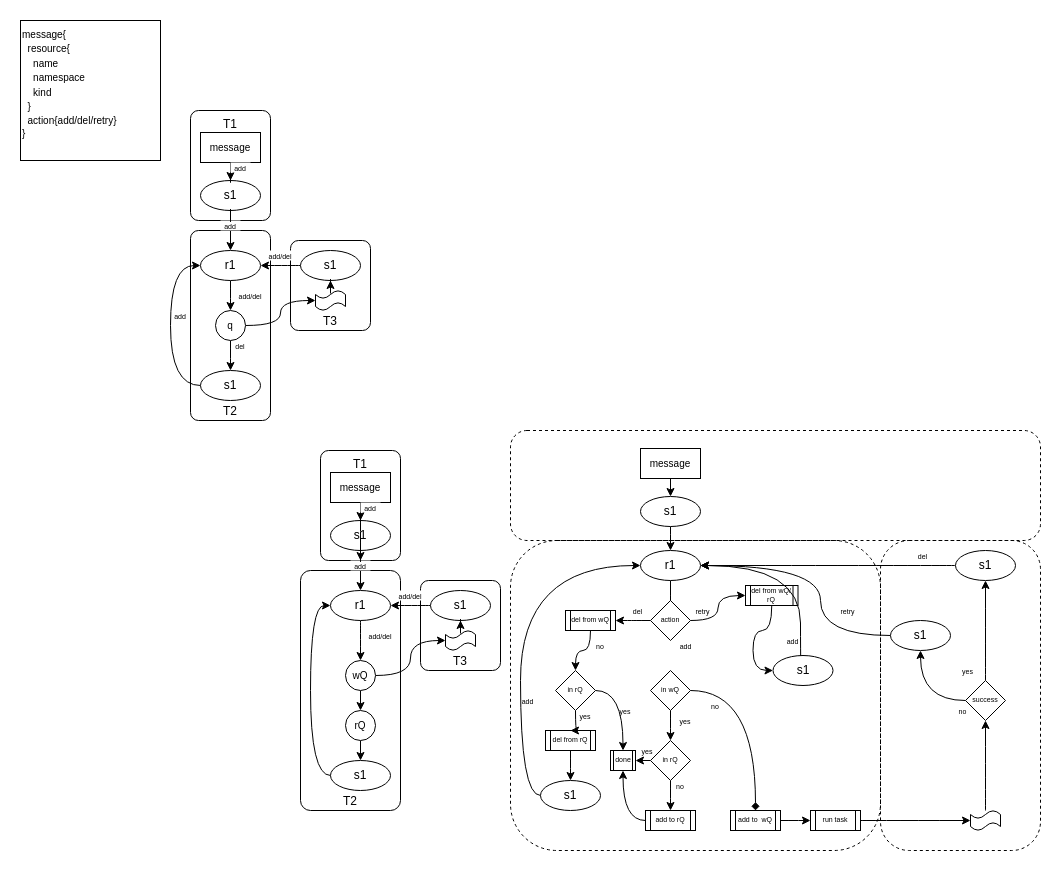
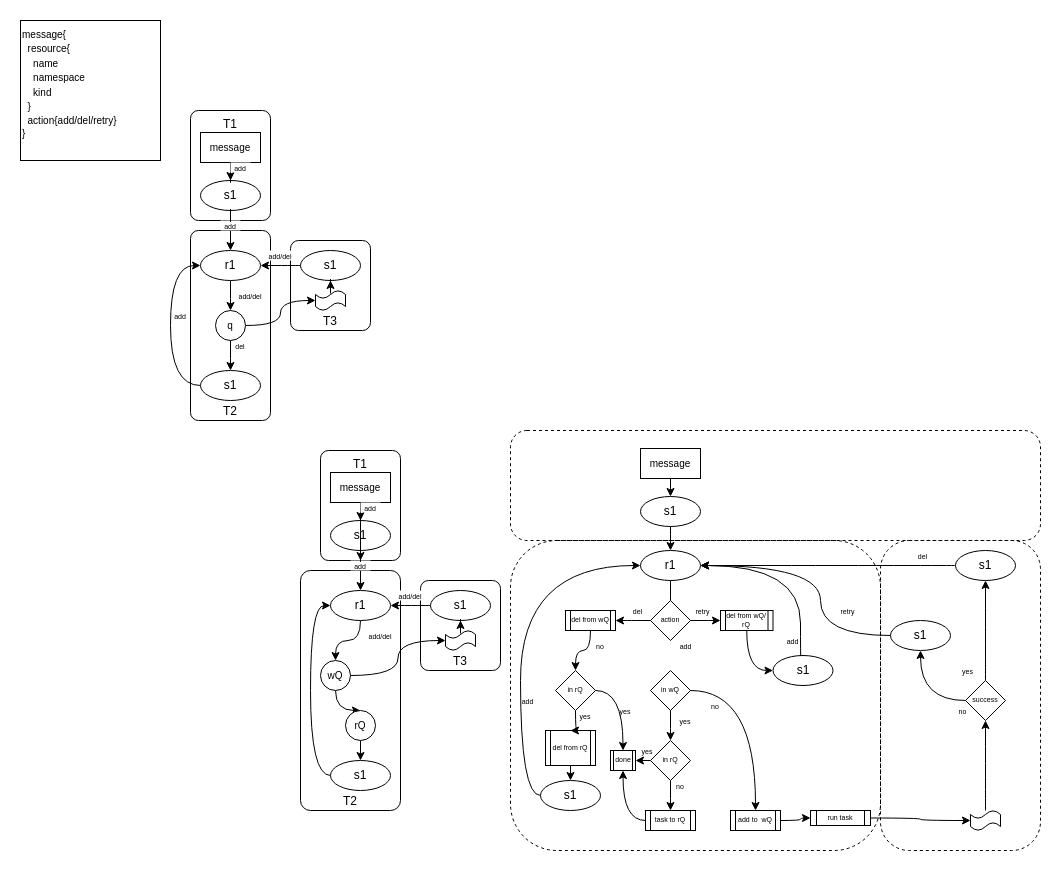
- <mxCell id="114" value="del from wQ/&lt;br&gt;rQ" style="shape=process;whiteSpace=wrap;html=1;backgroundOutline=1;fontSize=7;fillColor=none;" vertex="1" parent="1"><mxGeometry x="745" y="585" width="52.5" height="20" as="geometry" /></mxCell>
+ <mxCell id="114" value="del from wQ/&lt;br&gt;rQ" style="shape=process;whiteSpace=wrap;html=1;backgroundOutline=1;fontSize=7;fillColor=none;" vertex="1" parent="1"><mxGeometry x="720" y="610" width="52.5" height="20" as="geometry" /></mxCell>
- <mxCell id="43" value="wQ" style="ellipse;whiteSpace=wrap;html=1;aspect=fixed;fontSize=10;" parent="1" vertex="1"><mxGeometry x="345" y="660" width="30" height="30" as="geometry" /></mxCell>
+ <mxCell id="43" value="wQ" style="ellipse;whiteSpace=wrap;html=1;aspect=fixed;fontSize=10;" parent="1" vertex="1"><mxGeometry x="320" y="660" width="30" height="30" as="geometry" /></mxCell>
- <mxCell id="103" value="del from rQ" style="shape=process;whiteSpace=wrap;html=1;backgroundOutline=1;fontSize=7;fillColor=none;" parent="1" vertex="1"><mxGeometry x="545" y="730" width="50" height="20" as="geometry" /></mxCell>
+ <mxCell id="103" value="del from rQ" style="shape=process;whiteSpace=wrap;html=1;backgroundOutline=1;fontSize=7;fillColor=none;" parent="1" vertex="1"><mxGeometry x="545" y="730" width="50" height="35" as="geometry" /></mxCell>
- <mxCell id="65" style="edgeStyle=orthogonalEdgeStyle;curved=1;rounded=0;orthogonalLoop=1;jettySize=auto;html=1;fontSize=7;endArrow=diamond;" parent="1" source="67" target="106" edge="1"><mxGeometry relative="1" as="geometry" /></mxCell>
+ <mxCell id="65" style="edgeStyle=orthogonalEdgeStyle;curved=1;rounded=0;orthogonalLoop=1;jettySize=auto;html=1;fontSize=7;" parent="1" source="67" target="106" edge="1"><mxGeometry relative="1" as="geometry" /></mxCell>
- <mxCell id="73" value="add to rQ" style="shape=process;whiteSpace=wrap;html=1;backgroundOutline=1;fontSize=7;fillColor=none;" parent="1" vertex="1"><mxGeometry x="645" y="810" width="50" height="20" as="geometry" /></mxCell>
+ <mxCell id="73" value="task to rQ" style="shape=process;whiteSpace=wrap;html=1;backgroundOutline=1;fontSize=7;fillColor=none;" parent="1" vertex="1"><mxGeometry x="645" y="810" width="50" height="20" as="geometry" /></mxCell>
- <mxCell id="75" value="run task" style="shape=process;whiteSpace=wrap;html=1;backgroundOutline=1;fontSize=7;fillColor=none;" parent="1" vertex="1"><mxGeometry x="810" y="810" width="50" height="20" as="geometry" /></mxCell>
+ <mxCell id="75" value="run task" style="shape=process;whiteSpace=wrap;html=1;backgroundOutline=1;fontSize=7;fillColor=none;" parent="1" vertex="1"><mxGeometry x="810" y="810" width="60" height="15" as="geometry" /></mxCell>
